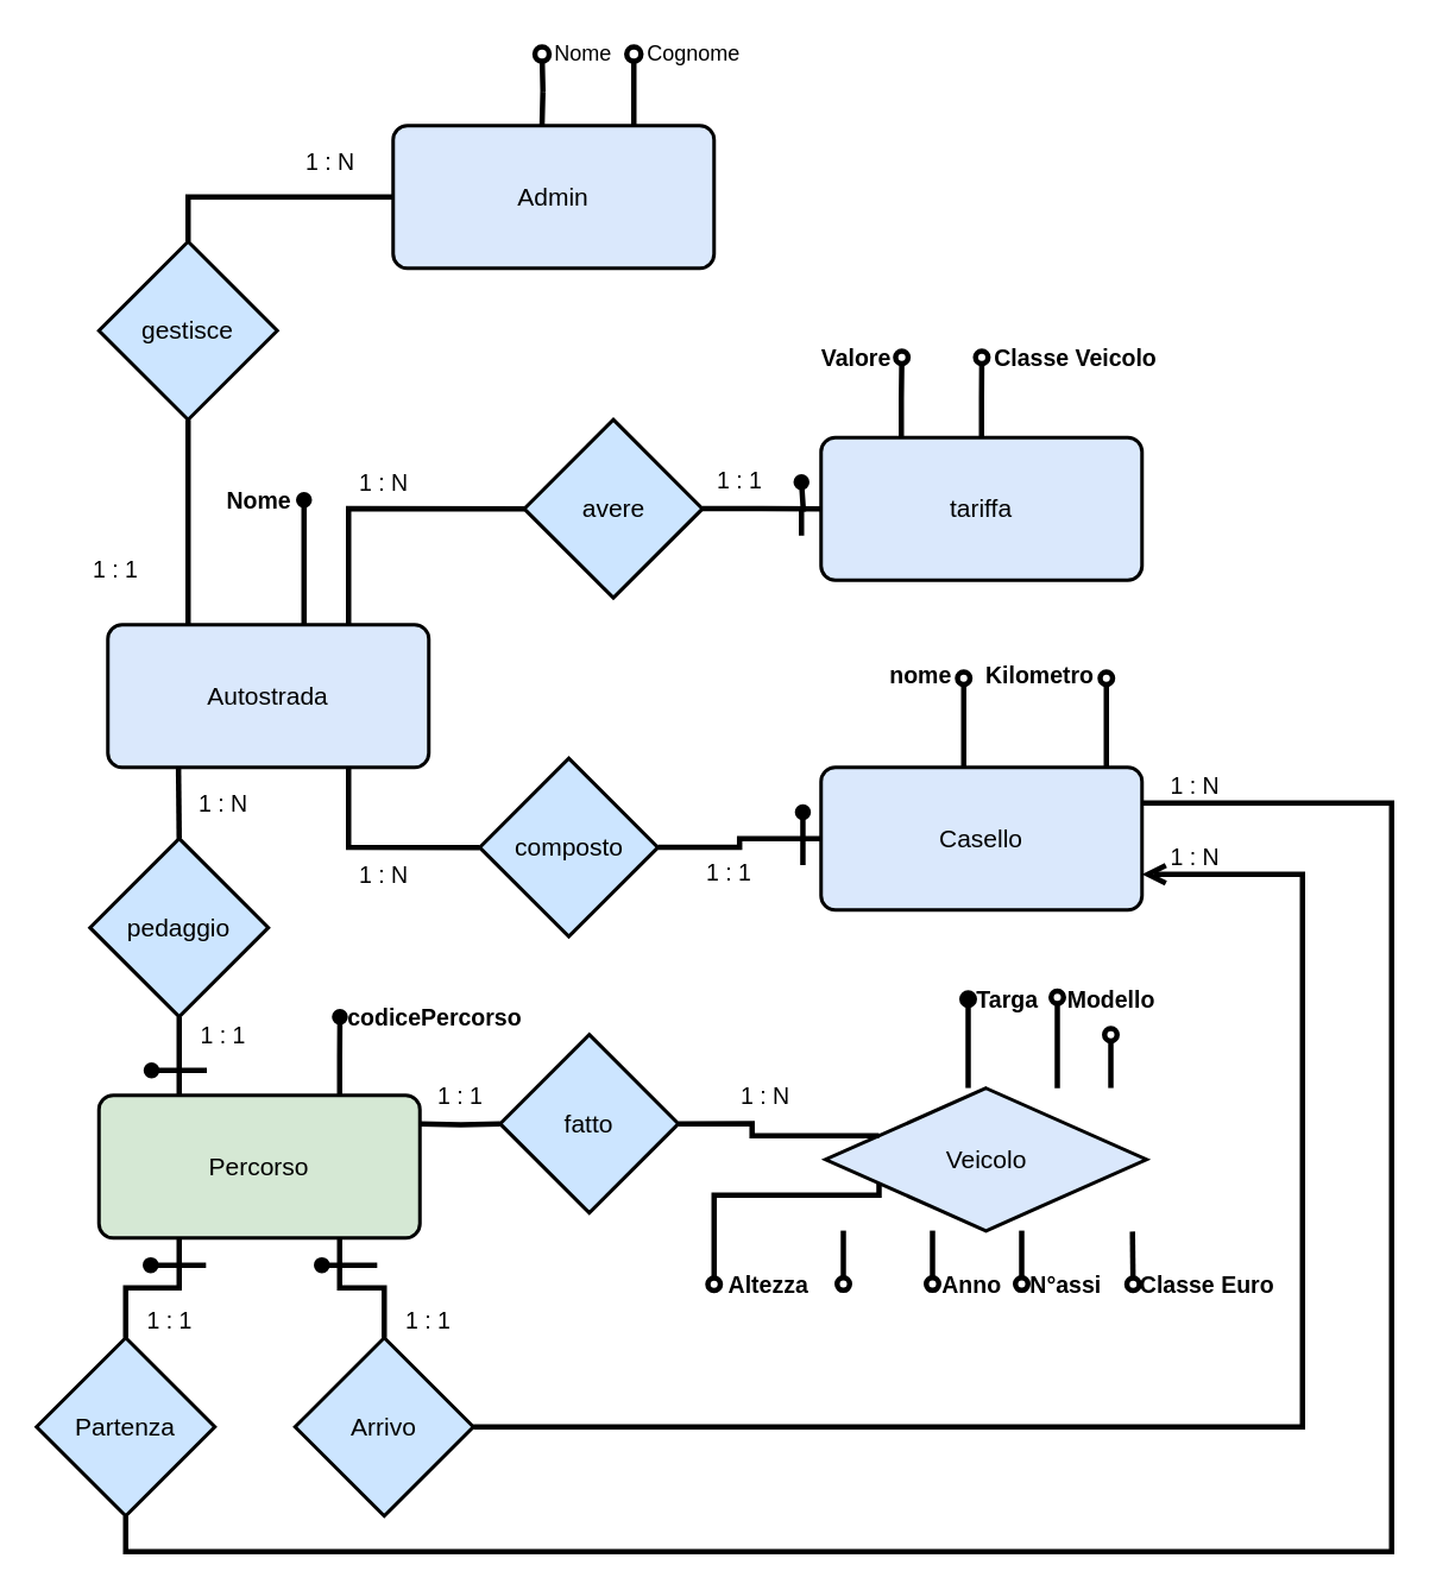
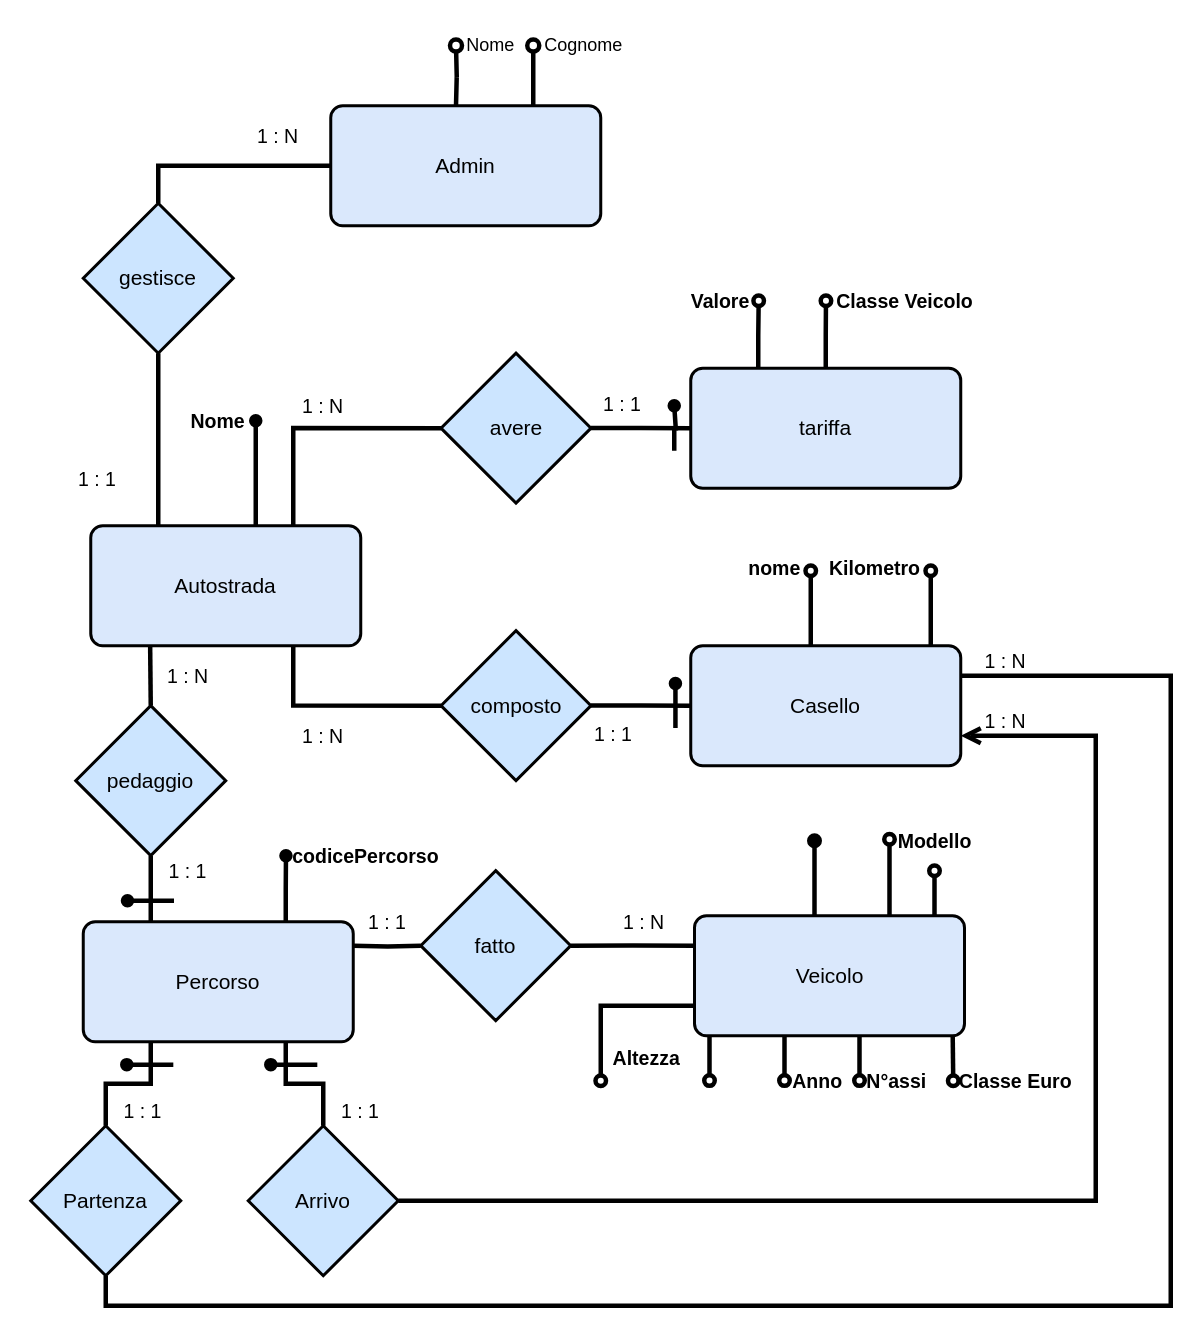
- <mxCell id="16" value="composto" style="shape=rhombus;strokeWidth=2;fontSize=17;perimeter=rhombusPerimeter;whiteSpace=wrap;html=1;align=center;fontSize=14;fillColor=#CCE5FF;gradientColor=none;" parent="1" vertex="1"><mxGeometry x="268.5" y="424.929" width="100" height="100" as="geometry" /></mxCell>
+ <mxCell id="16" value="composto" style="shape=rhombus;strokeWidth=2;fontSize=17;perimeter=rhombusPerimeter;whiteSpace=wrap;html=1;align=center;fontSize=14;fillColor=#CCE5FF;gradientColor=none;" parent="1" vertex="1"><mxGeometry x="293.5" y="419.929" width="100" height="100" as="geometry" /></mxCell>
- <mxCell id="32" value="&amp;nbsp;Targa" style="text;html=1;strokeColor=none;fillColor=none;align=center;verticalAlign=middle;whiteSpace=wrap;rounded=0;fontSize=13;fontColor=#000000;fontStyle=1" parent="27" vertex="1"><mxGeometry x="142.5" width="40" height="20" as="geometry" /></mxCell>
- <mxCell id="31" value="Veicolo" style="rhombus;strokeWidth=2;arcSize=10;whiteSpace=wrap;html=1;align=center;fontSize=14;fillColor=#dae8fc;strokeColor=#000000;" parent="27" vertex="1"><mxGeometry x="62.5" y="60" width="180" height="80" as="geometry" /></mxCell>
+ <mxCell id="31" value="Veicolo" style="strokeWidth=2;rounded=1;arcSize=10;whiteSpace=wrap;html=1;align=center;fontSize=14;fillColor=#dae8fc;strokeColor=#000000;" parent="27" vertex="1"><mxGeometry x="62.5" y="60" width="180" height="80" as="geometry" /></mxCell>
- <mxCell id="49" value="Percorso" style="strokeWidth=2;rounded=1;arcSize=10;whiteSpace=wrap;html=1;align=center;fontSize=14;fillColor=#d5e8d4;strokeColor=#000000;" parent="1" vertex="1"><mxGeometry x="55" y="614" width="180" height="80" as="geometry" /></mxCell>
+ <mxCell id="49" value="Percorso" style="strokeWidth=2;rounded=1;arcSize=10;whiteSpace=wrap;html=1;align=center;fontSize=14;fillColor=#dae8fc;strokeColor=#000000;" parent="1" vertex="1"><mxGeometry x="55" y="614" width="180" height="80" as="geometry" /></mxCell>
- <mxCell id="42" value="&amp;nbsp;Altezza" style="text;html=1;strokeColor=none;fillColor=none;align=center;verticalAlign=middle;whiteSpace=wrap;rounded=0;fontSize=13;fontColor=#000000;fontStyle=1" parent="27" vertex="1"><mxGeometry x="3.5" y="159.833" width="50" height="20" as="geometry" /></mxCell>
+ <mxCell id="42" value="&amp;nbsp;Altezza" style="text;html=1;strokeColor=none;fillColor=none;align=center;verticalAlign=middle;whiteSpace=wrap;rounded=0;fontSize=13;fontColor=#000000;fontStyle=1" parent="27" vertex="1"><mxGeometry x="3.5" y="144.833" width="50" height="20" as="geometry" /></mxCell>
